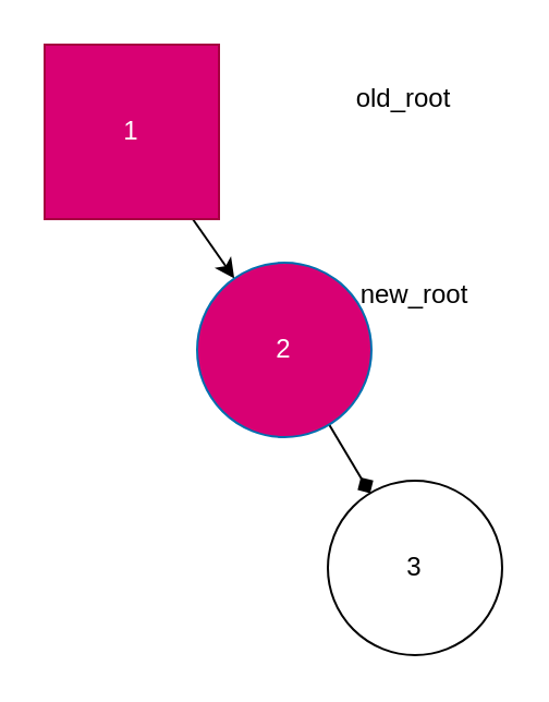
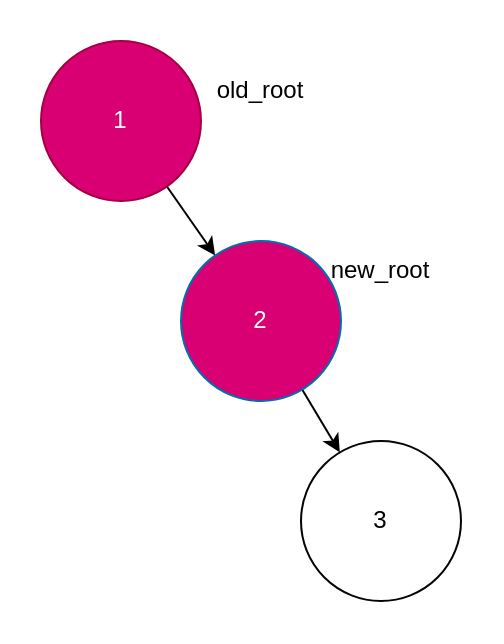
- <mxCell id="7" value="&lt;font color=&quot;#000000&quot;&gt;old_root&lt;/font&gt;" style="text;html=1;align=center;verticalAlign=middle;whiteSpace=wrap;rounded=0;" parent="1" vertex="1"><mxGeometry x="155" y="30" width="60" height="30" as="geometry" /></mxCell>
+ <mxCell id="7" value="&lt;font color=&quot;#000000&quot;&gt;old_root&lt;/font&gt;" style="text;html=1;align=center;verticalAlign=middle;whiteSpace=wrap;rounded=0;" parent="1" vertex="1"><mxGeometry x="100" y="30" width="60" height="30" as="geometry" /></mxCell>
- <mxCell id="3" value="1" style="whiteSpace=wrap;html=1;aspect=fixed;fillColor=#d80073;fontColor=#ffffff;strokeColor=#A50040;rounded=0;" parent="1" vertex="1"><mxGeometry x="20" y="20" width="80" height="80" as="geometry" /></mxCell>
+ <mxCell id="3" value="1" style="ellipse;whiteSpace=wrap;html=1;aspect=fixed;fillColor=#d80073;fontColor=#ffffff;strokeColor=#A50040;" parent="1" vertex="1"><mxGeometry x="20" y="20" width="80" height="80" as="geometry" /></mxCell>
- <mxCell id="4" style="edgeStyle=none;html=1;strokeColor=#000000;endArrow=diamond;" parent="1" source="5" target="6" edge="1"><mxGeometry relative="1" as="geometry"><mxPoint x="80" y="190" as="targetPoint" /></mxGeometry></mxCell>
+ <mxCell id="4" style="edgeStyle=none;html=1;strokeColor=#000000;" parent="1" source="5" target="6" edge="1"><mxGeometry relative="1" as="geometry"><mxPoint x="80" y="190" as="targetPoint" /></mxGeometry></mxCell>
